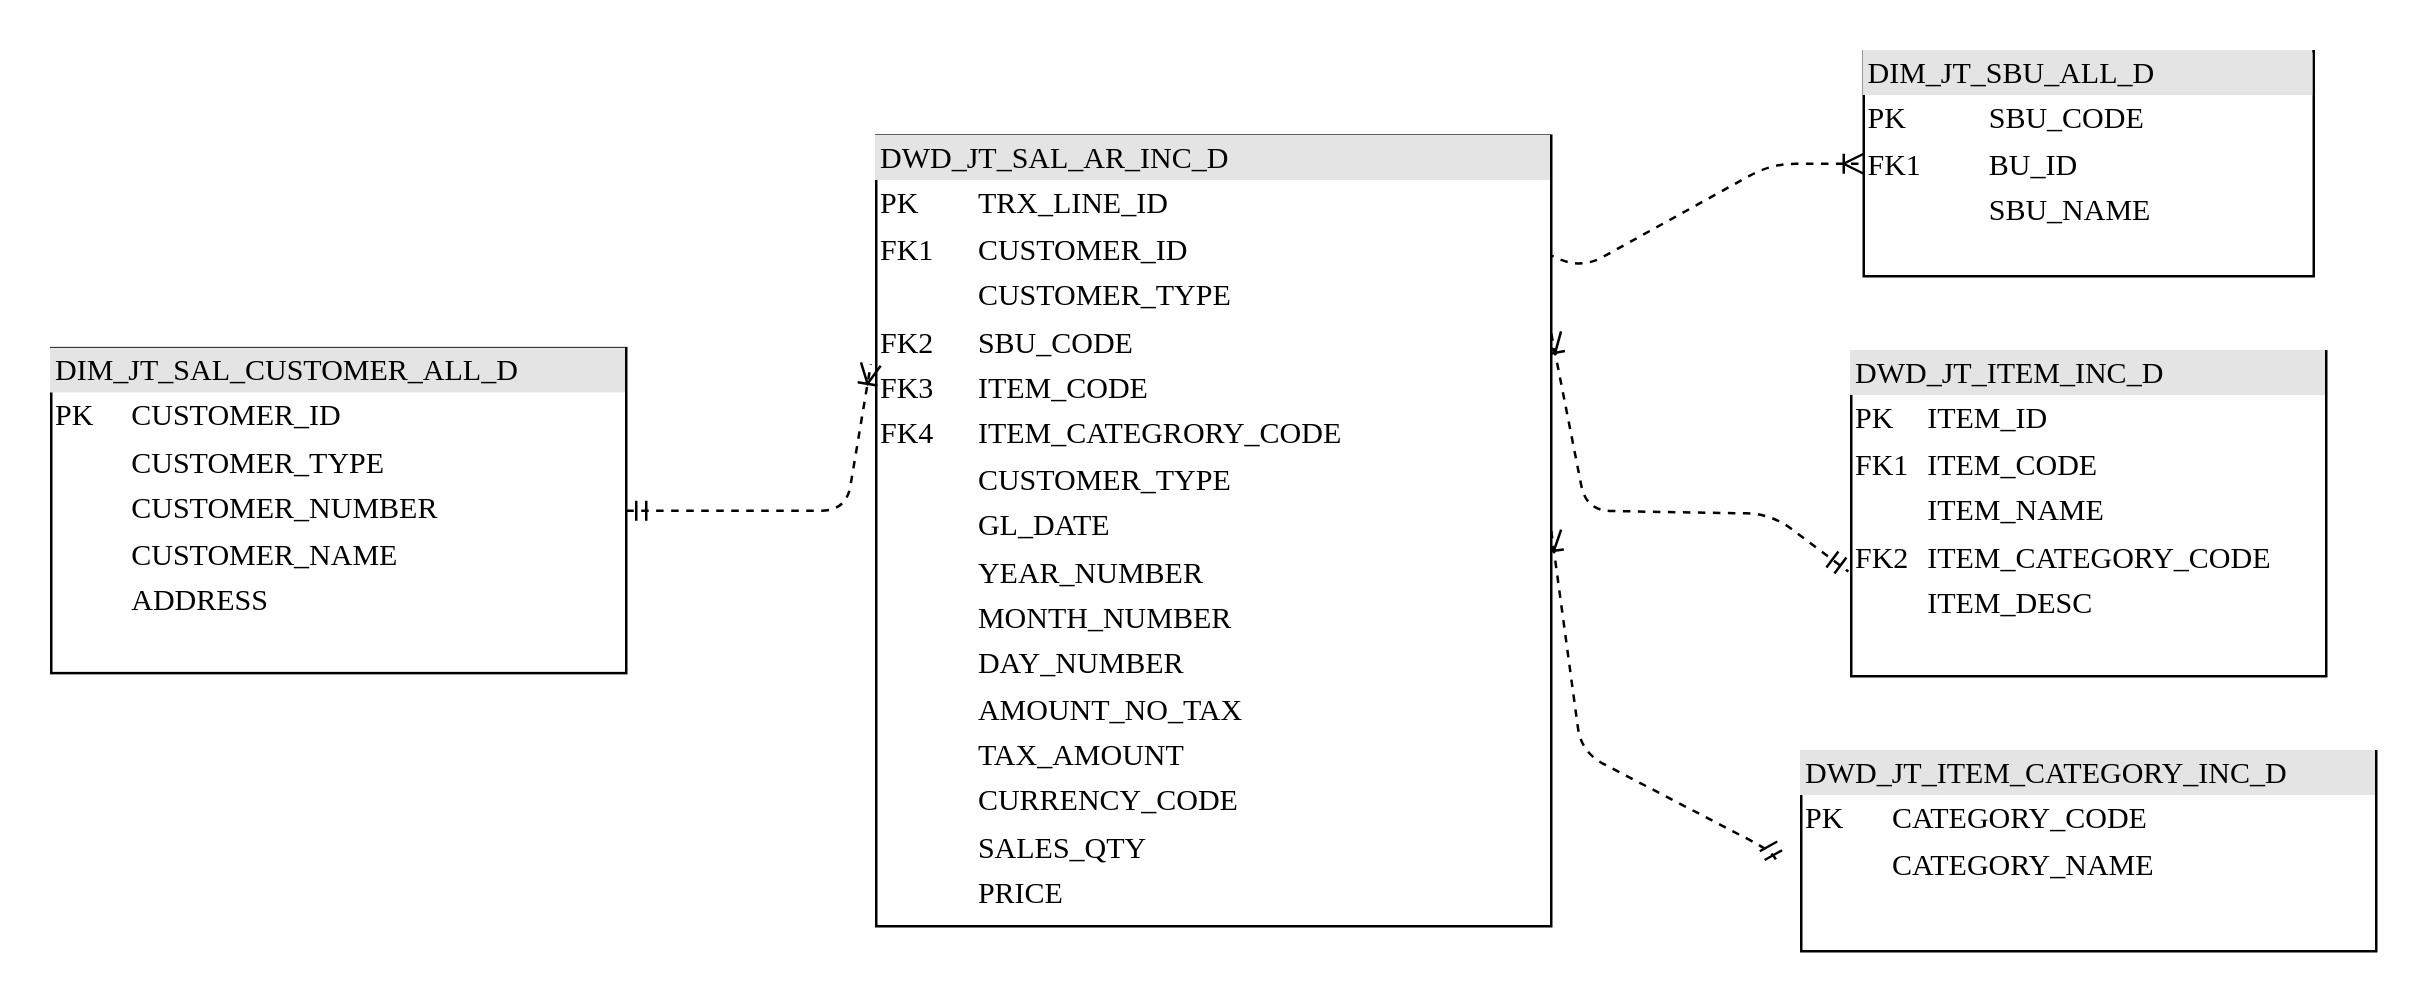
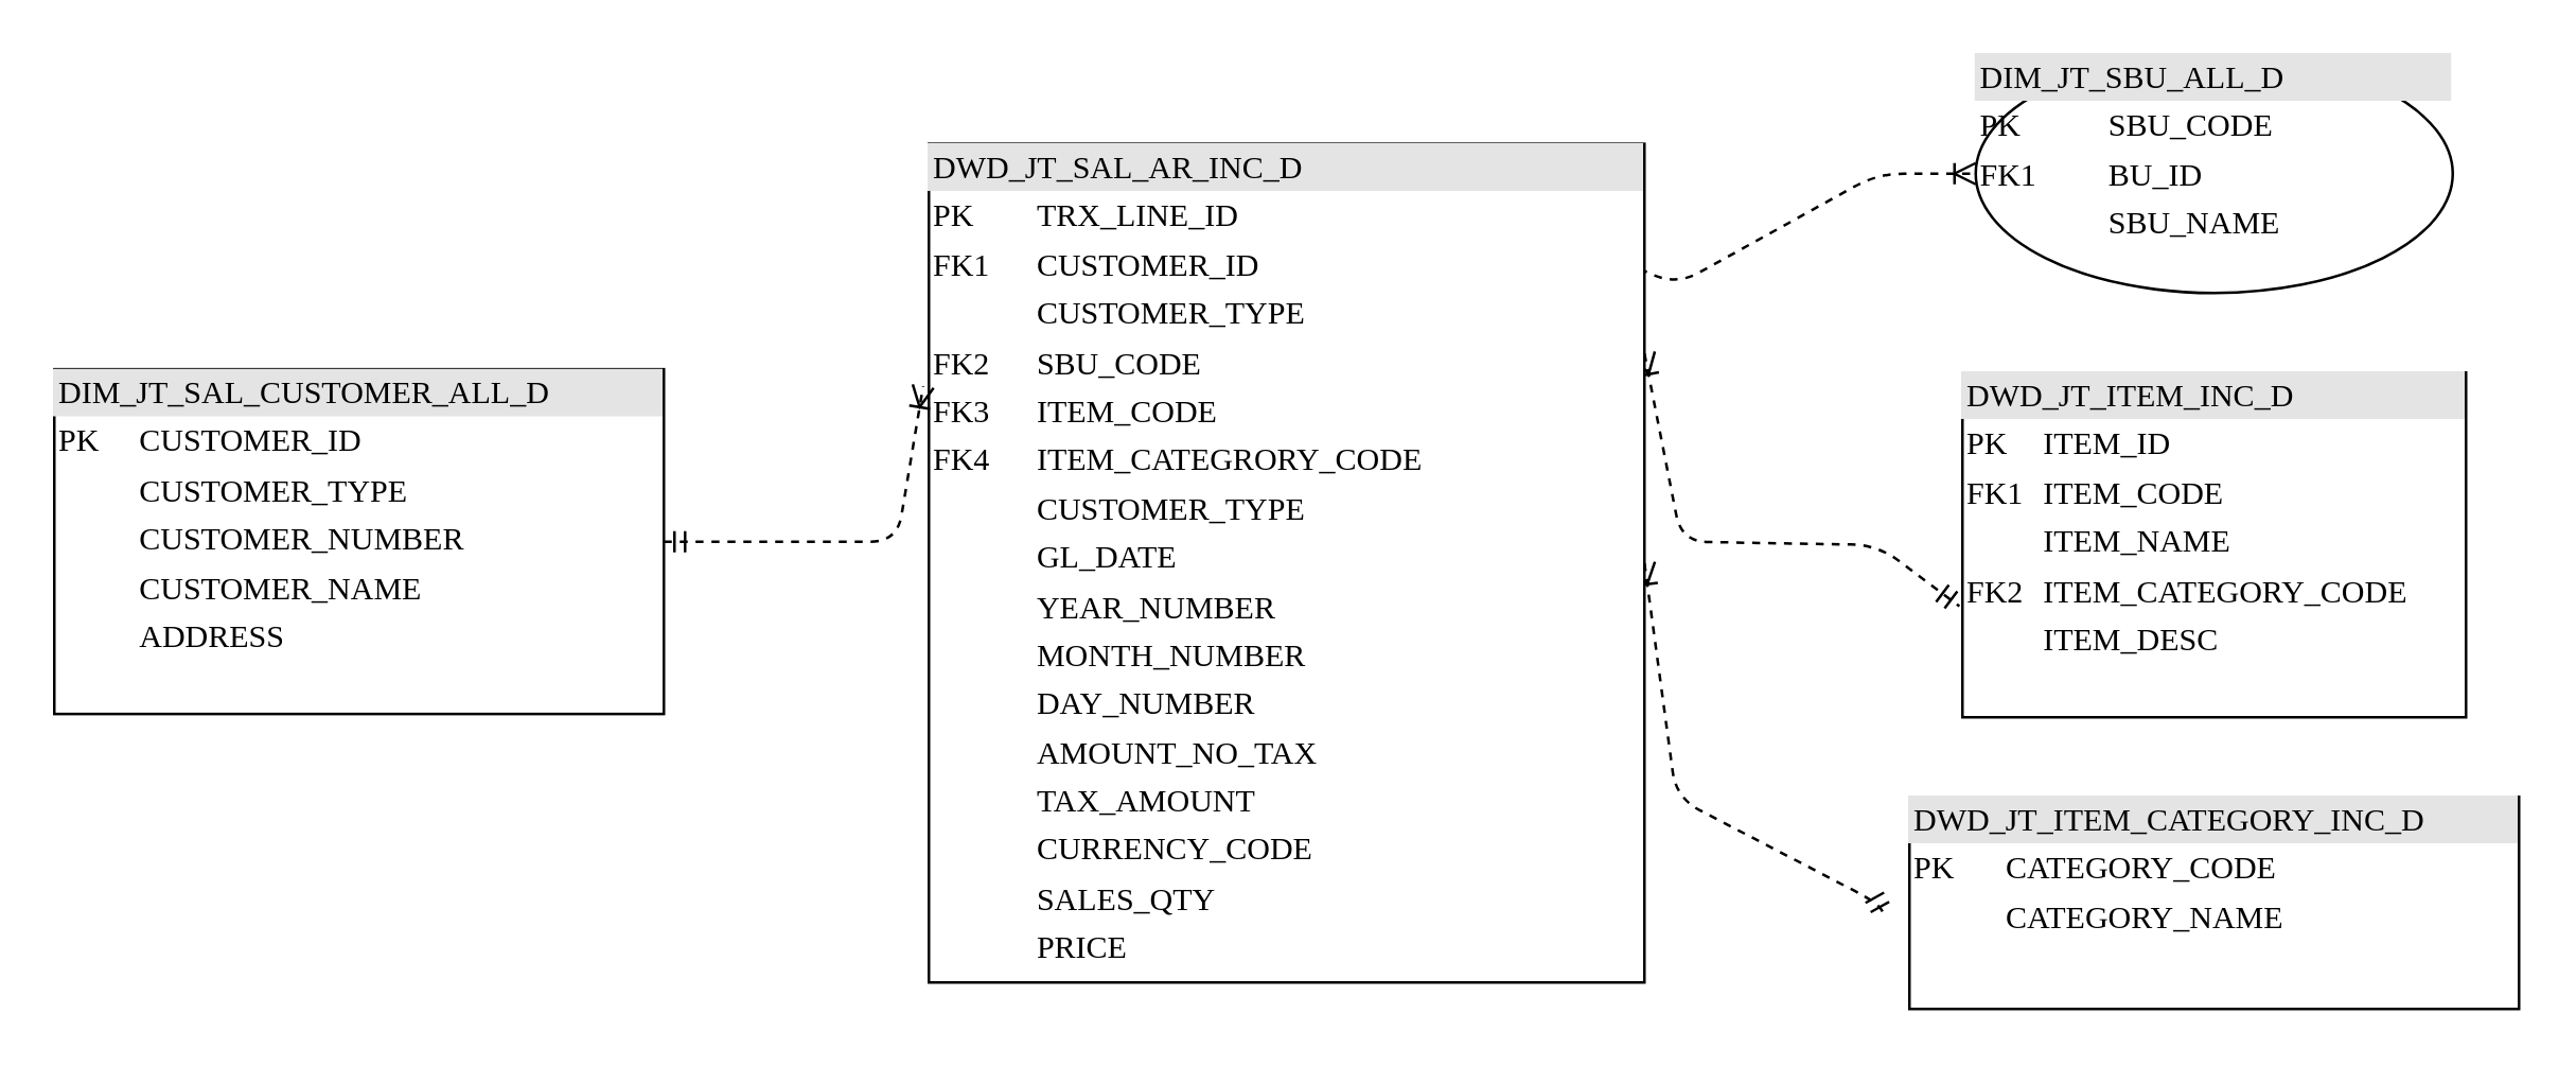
- <mxCell id="8" value="&lt;div style=&quot;box-sizing: border-box ; width: 100% ; background: #e4e4e4 ; padding: 2px&quot;&gt;DIM_JT_SBU_ALL_D&lt;/div&gt;&lt;table style=&quot;width: 100% ; font-size: 1em&quot; cellpadding=&quot;2&quot; cellspacing=&quot;0&quot;&gt;&lt;tbody&gt;&lt;tr&gt;&lt;td&gt;PK&lt;/td&gt;&lt;td&gt;SBU_CODE&lt;/td&gt;&lt;/tr&gt;&lt;tr&gt;&lt;td&gt;FK1&lt;/td&gt;&lt;td&gt;BU_ID&lt;/td&gt;&lt;/tr&gt;&lt;tr&gt;&lt;td&gt;&lt;br&gt;&lt;/td&gt;&lt;td&gt;SBU_NAME&lt;br&gt;&lt;/td&gt;&lt;/tr&gt;&lt;/tbody&gt;&lt;/table&gt;" style="verticalAlign=top;align=left;overflow=fill;html=1;rounded=0;shadow=0;comic=0;labelBackgroundColor=none;strokeWidth=1;fontFamily=Verdana;fontSize=12" parent="1" vertex="1"><mxGeometry x="745" width="180" height="90" as="geometry" y="20" /></mxCell>
+ <mxCell id="8" value="&lt;div style=&quot;box-sizing: border-box ; width: 100% ; background: #e4e4e4 ; padding: 2px&quot;&gt;DIM_JT_SBU_ALL_D&lt;/div&gt;&lt;table style=&quot;width: 100% ; font-size: 1em&quot; cellpadding=&quot;2&quot; cellspacing=&quot;0&quot;&gt;&lt;tbody&gt;&lt;tr&gt;&lt;td&gt;PK&lt;/td&gt;&lt;td&gt;SBU_CODE&lt;/td&gt;&lt;/tr&gt;&lt;tr&gt;&lt;td&gt;FK1&lt;/td&gt;&lt;td&gt;BU_ID&lt;/td&gt;&lt;/tr&gt;&lt;tr&gt;&lt;td&gt;&lt;br&gt;&lt;/td&gt;&lt;td&gt;SBU_NAME&lt;br&gt;&lt;/td&gt;&lt;/tr&gt;&lt;/tbody&gt;&lt;/table&gt;" style="ellipse;verticalAlign=top;align=left;overflow=fill;html=1;shadow=0;comic=0;labelBackgroundColor=none;strokeWidth=1;fontFamily=Verdana;fontSize=12;" parent="1" vertex="1"><mxGeometry x="745" width="180" height="90" as="geometry" y="20" /></mxCell>
